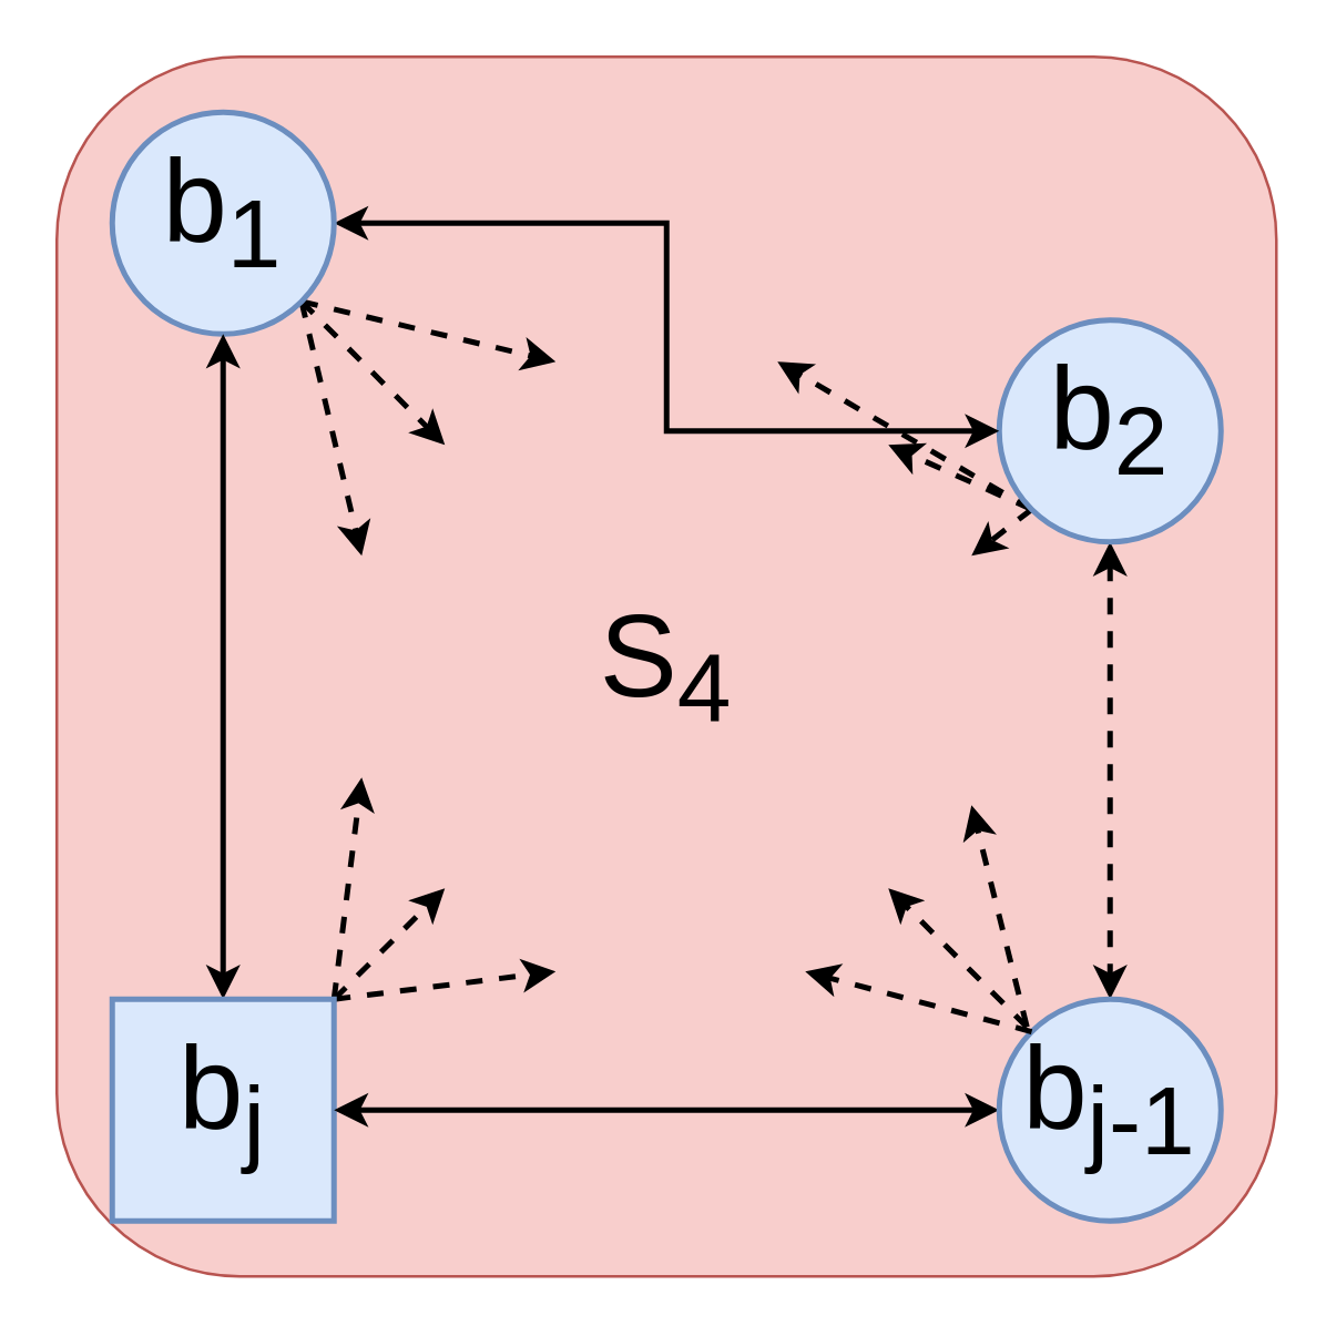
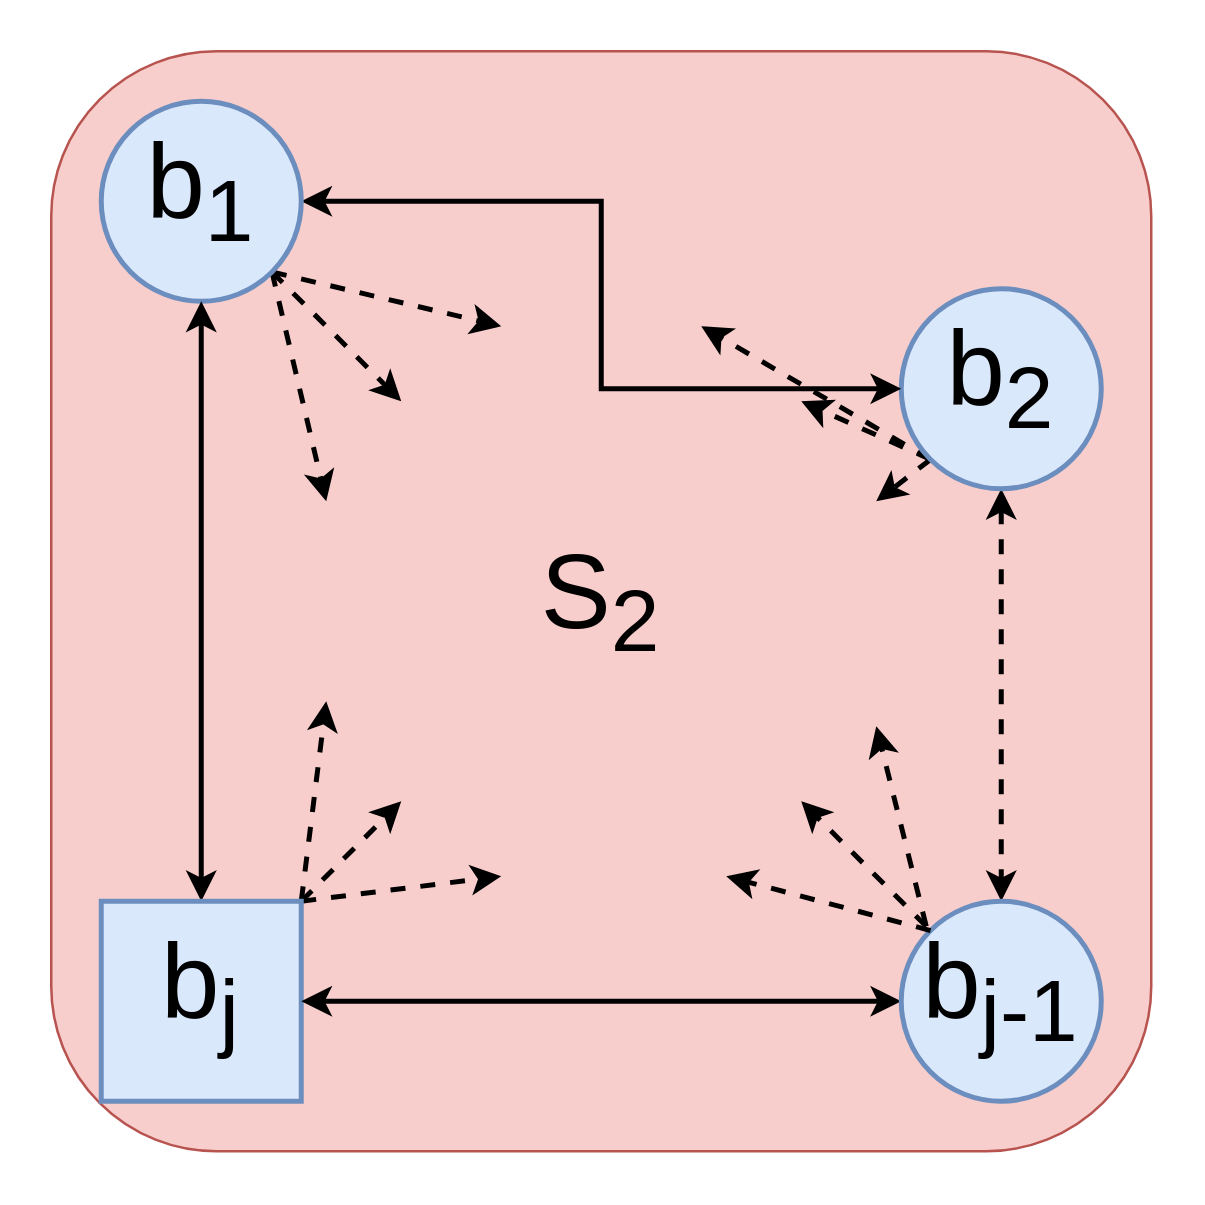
- <mxCell id="2" value="S&lt;sub&gt;4&lt;/sub&gt;" style="rounded=1;whiteSpace=wrap;html=1;fontSize=42;fillColor=#f8cecc;strokeColor=#b85450;" parent="1" vertex="1"><mxGeometry x="20" y="20" width="440" height="440" as="geometry" /></mxCell>
+ <mxCell id="2" value="S&lt;sub&gt;2&lt;/sub&gt;" style="rounded=1;whiteSpace=wrap;html=1;fontSize=42;fillColor=#f8cecc;strokeColor=#b85450;" parent="1" vertex="1"><mxGeometry x="20" y="20" width="440" height="440" as="geometry" /></mxCell>
